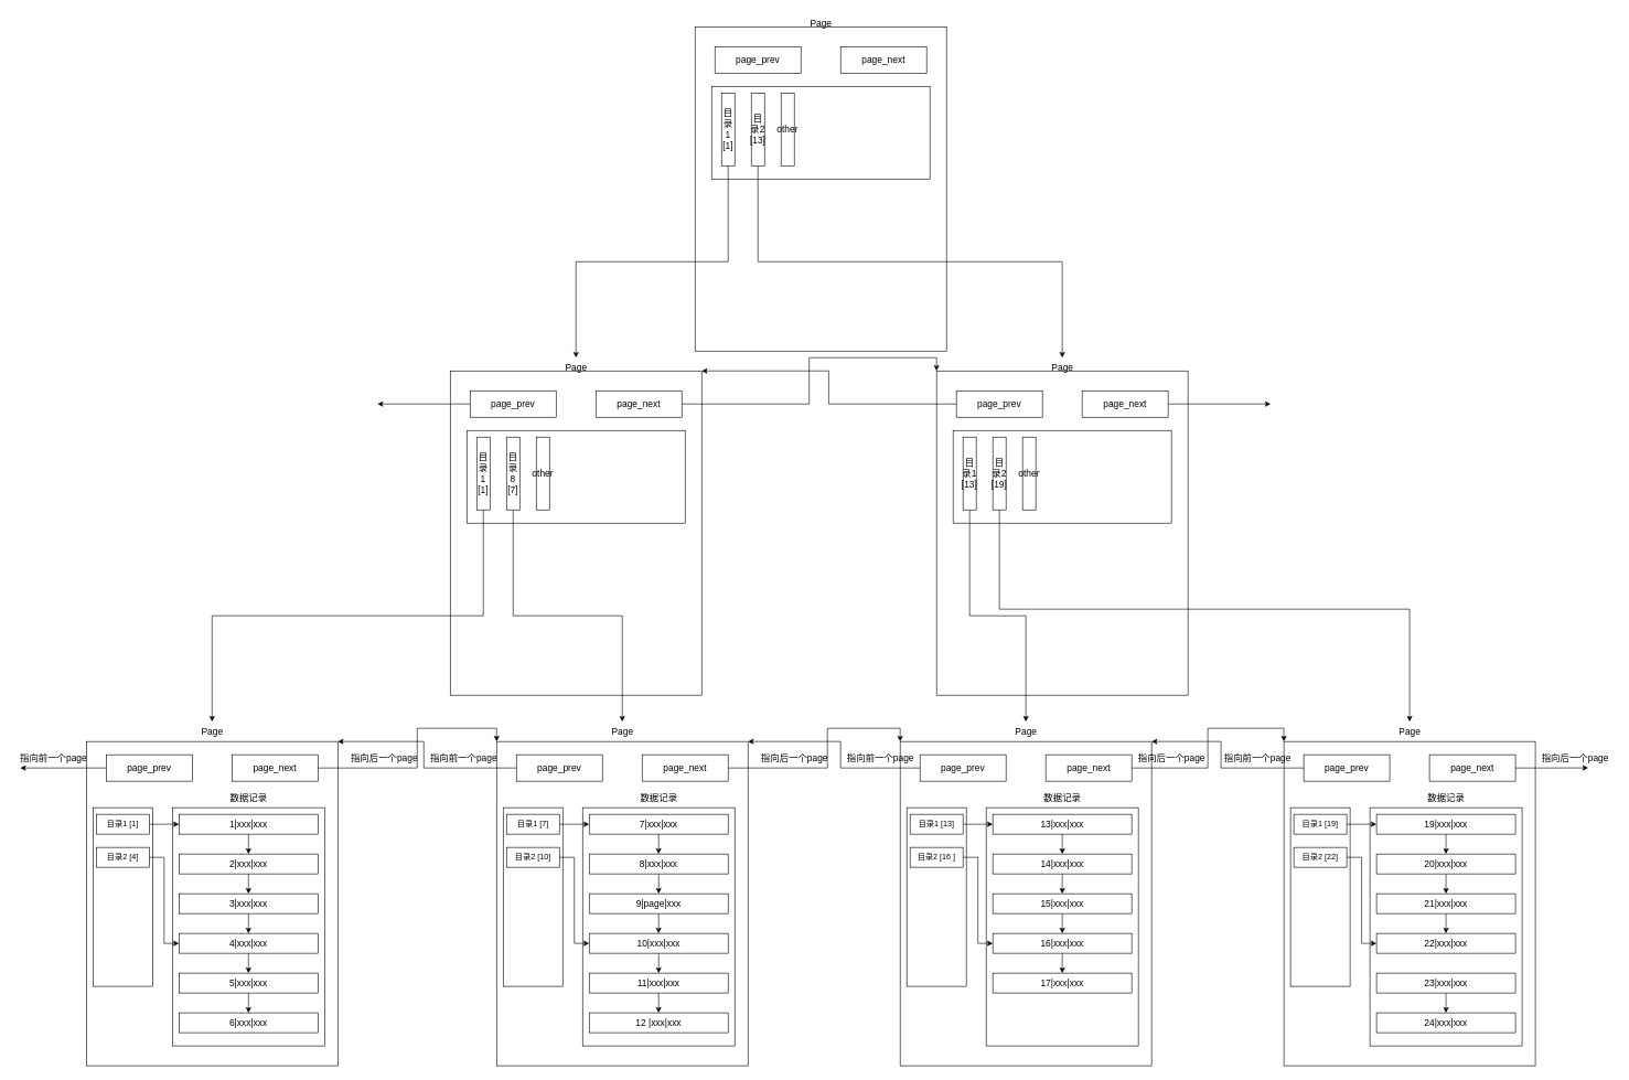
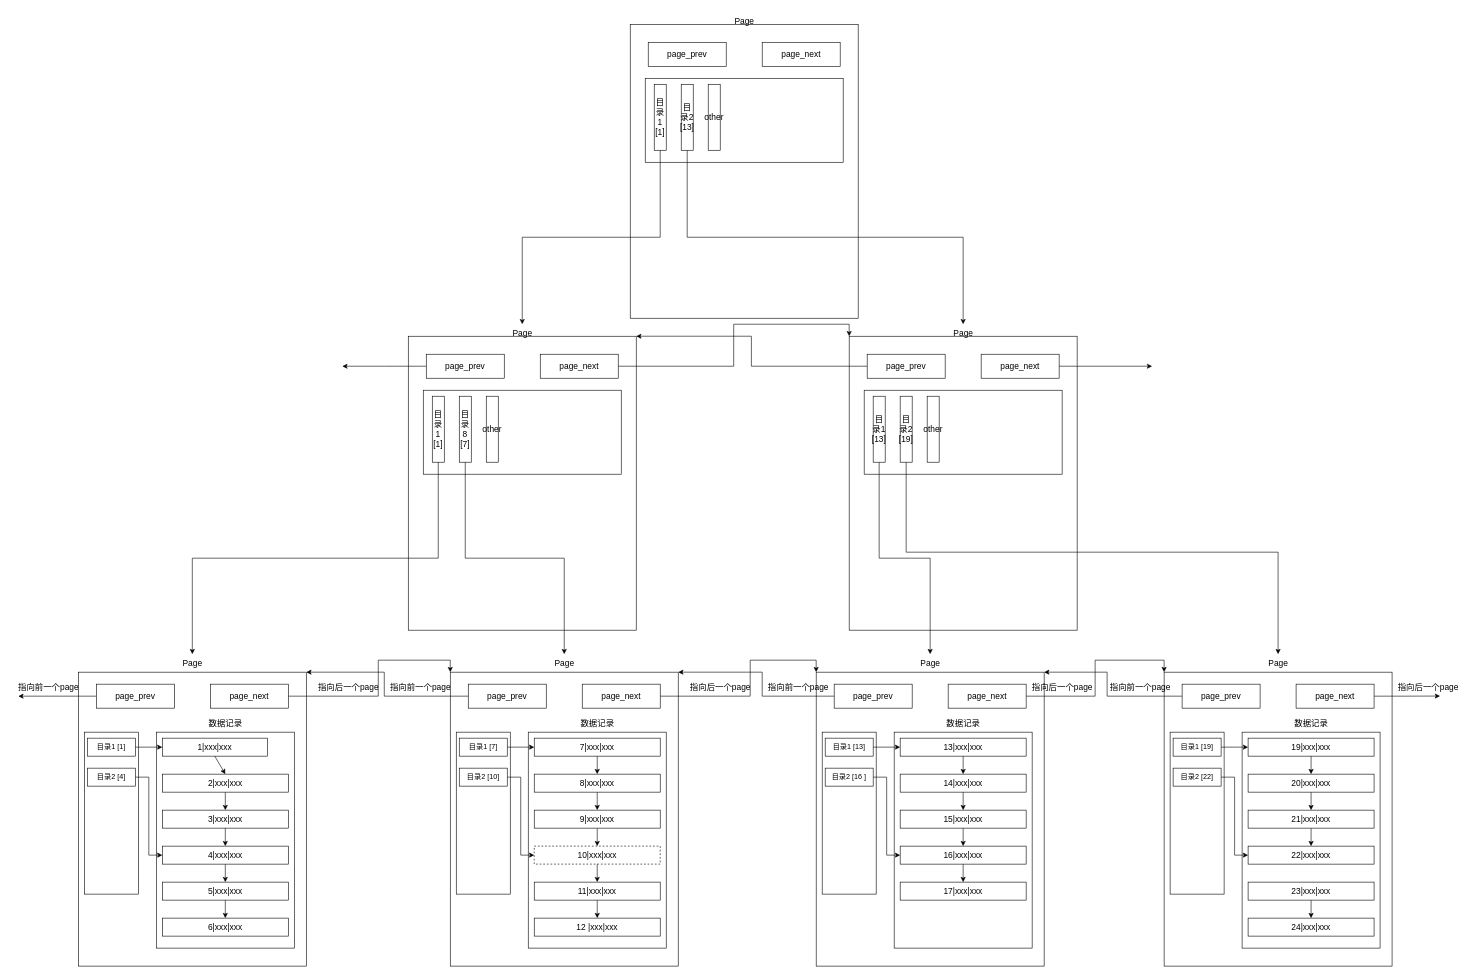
- <mxCell id="10" value="&lt;span style=&quot;font-size: 14px;&quot;&gt;1|xxx|xxx&lt;/span&gt;" style="rounded=0;whiteSpace=wrap;html=1;" parent="1" vertex="1"><mxGeometry x="270" y="1230" width="210" height="30" as="geometry" /></mxCell>
+ <mxCell id="10" value="&lt;span style=&quot;font-size: 14px;&quot;&gt;1|xxx|xxx&lt;/span&gt;" style="rounded=0;whiteSpace=wrap;html=1;" parent="1" vertex="1"><mxGeometry x="270" y="1230" width="175" height="30" as="geometry" /></mxCell>
- <mxCell id="40" value="&lt;span style=&quot;font-size: 14px;&quot;&gt;9|page|xxx&lt;/span&gt;" style="rounded=0;whiteSpace=wrap;html=1;" parent="1" vertex="1"><mxGeometry x="890" y="1350" width="210" height="30" as="geometry" /></mxCell>
+ <mxCell id="40" value="&lt;span style=&quot;font-size: 14px;&quot;&gt;9|xxx|xxx&lt;/span&gt;" style="rounded=0;whiteSpace=wrap;html=1;" parent="1" vertex="1"><mxGeometry x="890" y="1350" width="210" height="30" as="geometry" /></mxCell>
- <mxCell id="42" value="&lt;span style=&quot;font-size: 14px;&quot;&gt;10|xxx|xxx&lt;/span&gt;" style="rounded=0;whiteSpace=wrap;html=1;" parent="1" vertex="1"><mxGeometry x="890" y="1410" width="210" height="30" as="geometry" /></mxCell>
+ <mxCell id="42" value="&lt;span style=&quot;font-size: 14px;&quot;&gt;10|xxx|xxx&lt;/span&gt;" style="rounded=0;whiteSpace=wrap;html=1;dashed=1;" parent="1" vertex="1"><mxGeometry x="890" y="1410" width="210" height="30" as="geometry" /></mxCell>
